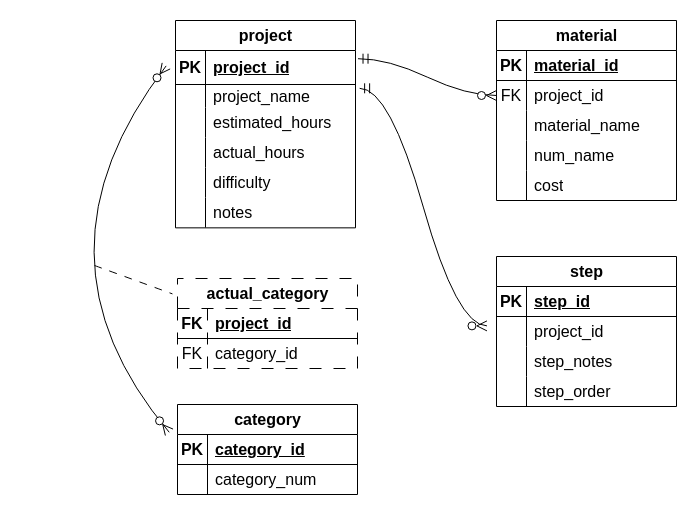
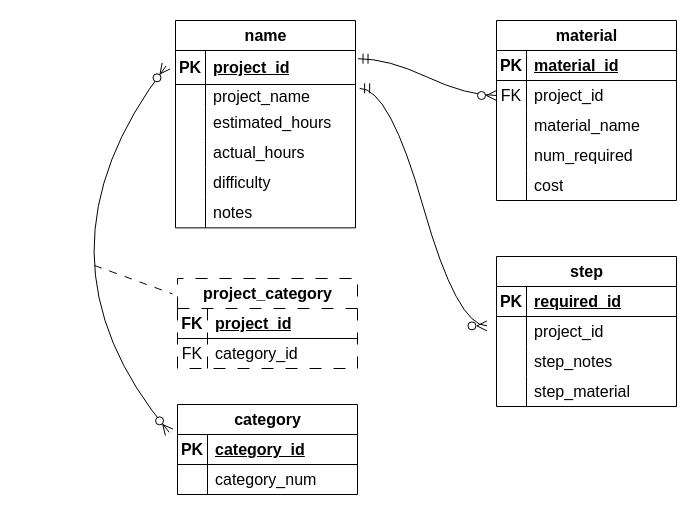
- <mxCell id="2" value="project" style="shape=table;startSize=30;container=1;collapsible=1;childLayout=tableLayout;fixedRows=1;rowLines=0;fontStyle=1;align=center;resizeLast=1;html=1;fontSize=16;" vertex="1" parent="1"><mxGeometry x="175" y="20" width="180" height="207.35" as="geometry" /></mxCell>
+ <mxCell id="2" value="name" style="shape=table;startSize=30;container=1;collapsible=1;childLayout=tableLayout;fixedRows=1;rowLines=0;fontStyle=1;align=center;resizeLast=1;html=1;fontSize=16;" vertex="1" parent="1"><mxGeometry x="175" y="20" width="180" height="207.35" as="geometry" /></mxCell>
- <mxCell id="47" value="num_name" style="shape=partialRectangle;connectable=0;fillColor=none;top=0;left=0;bottom=0;right=0;align=left;spacingLeft=6;overflow=hidden;whiteSpace=wrap;html=1;fontSize=16;" vertex="1" parent="45"><mxGeometry x="30" width="150" height="30" as="geometry"><mxRectangle width="150" height="30" as="alternateBounds" /></mxGeometry></mxCell>
+ <mxCell id="47" value="num_required" style="shape=partialRectangle;connectable=0;fillColor=none;top=0;left=0;bottom=0;right=0;align=left;spacingLeft=6;overflow=hidden;whiteSpace=wrap;html=1;fontSize=16;" vertex="1" parent="45"><mxGeometry x="30" width="150" height="30" as="geometry"><mxRectangle width="150" height="30" as="alternateBounds" /></mxGeometry></mxCell>
- <mxCell id="21" value="actual_category" style="shape=table;startSize=30;container=1;collapsible=1;childLayout=tableLayout;fixedRows=1;rowLines=0;fontStyle=1;align=center;resizeLast=1;html=1;fontSize=16;dashed=1;dashPattern=12 12;" vertex="1" parent="1"><mxGeometry x="177" y="278" width="180" height="90" as="geometry" /></mxCell>
+ <mxCell id="21" value="project_category" style="shape=table;startSize=30;container=1;collapsible=1;childLayout=tableLayout;fixedRows=1;rowLines=0;fontStyle=1;align=center;resizeLast=1;html=1;fontSize=16;dashed=1;dashPattern=12 12;" vertex="1" parent="1"><mxGeometry x="177" y="278" width="180" height="90" as="geometry" /></mxCell>
- <mxCell id="54" value="step_id" style="shape=partialRectangle;connectable=0;fillColor=none;top=0;left=0;bottom=0;right=0;align=left;spacingLeft=6;fontStyle=5;overflow=hidden;whiteSpace=wrap;html=1;fontSize=16;" vertex="1" parent="52"><mxGeometry x="30" width="150" height="30" as="geometry"><mxRectangle width="150" height="30" as="alternateBounds" /></mxGeometry></mxCell>
+ <mxCell id="54" value="required_id" style="shape=partialRectangle;connectable=0;fillColor=none;top=0;left=0;bottom=0;right=0;align=left;spacingLeft=6;fontStyle=5;overflow=hidden;whiteSpace=wrap;html=1;fontSize=16;" vertex="1" parent="52"><mxGeometry x="30" width="150" height="30" as="geometry"><mxRectangle width="150" height="30" as="alternateBounds" /></mxGeometry></mxCell>
- <mxCell id="63" value="step_order" style="shape=partialRectangle;connectable=0;fillColor=none;top=0;left=0;bottom=0;right=0;align=left;spacingLeft=6;overflow=hidden;whiteSpace=wrap;html=1;fontSize=16;" vertex="1" parent="61"><mxGeometry x="30" width="150" height="30" as="geometry"><mxRectangle width="150" height="30" as="alternateBounds" /></mxGeometry></mxCell>
+ <mxCell id="63" value="step_material" style="shape=partialRectangle;connectable=0;fillColor=none;top=0;left=0;bottom=0;right=0;align=left;spacingLeft=6;overflow=hidden;whiteSpace=wrap;html=1;fontSize=16;" vertex="1" parent="61"><mxGeometry x="30" width="150" height="30" as="geometry"><mxRectangle width="150" height="30" as="alternateBounds" /></mxGeometry></mxCell>
